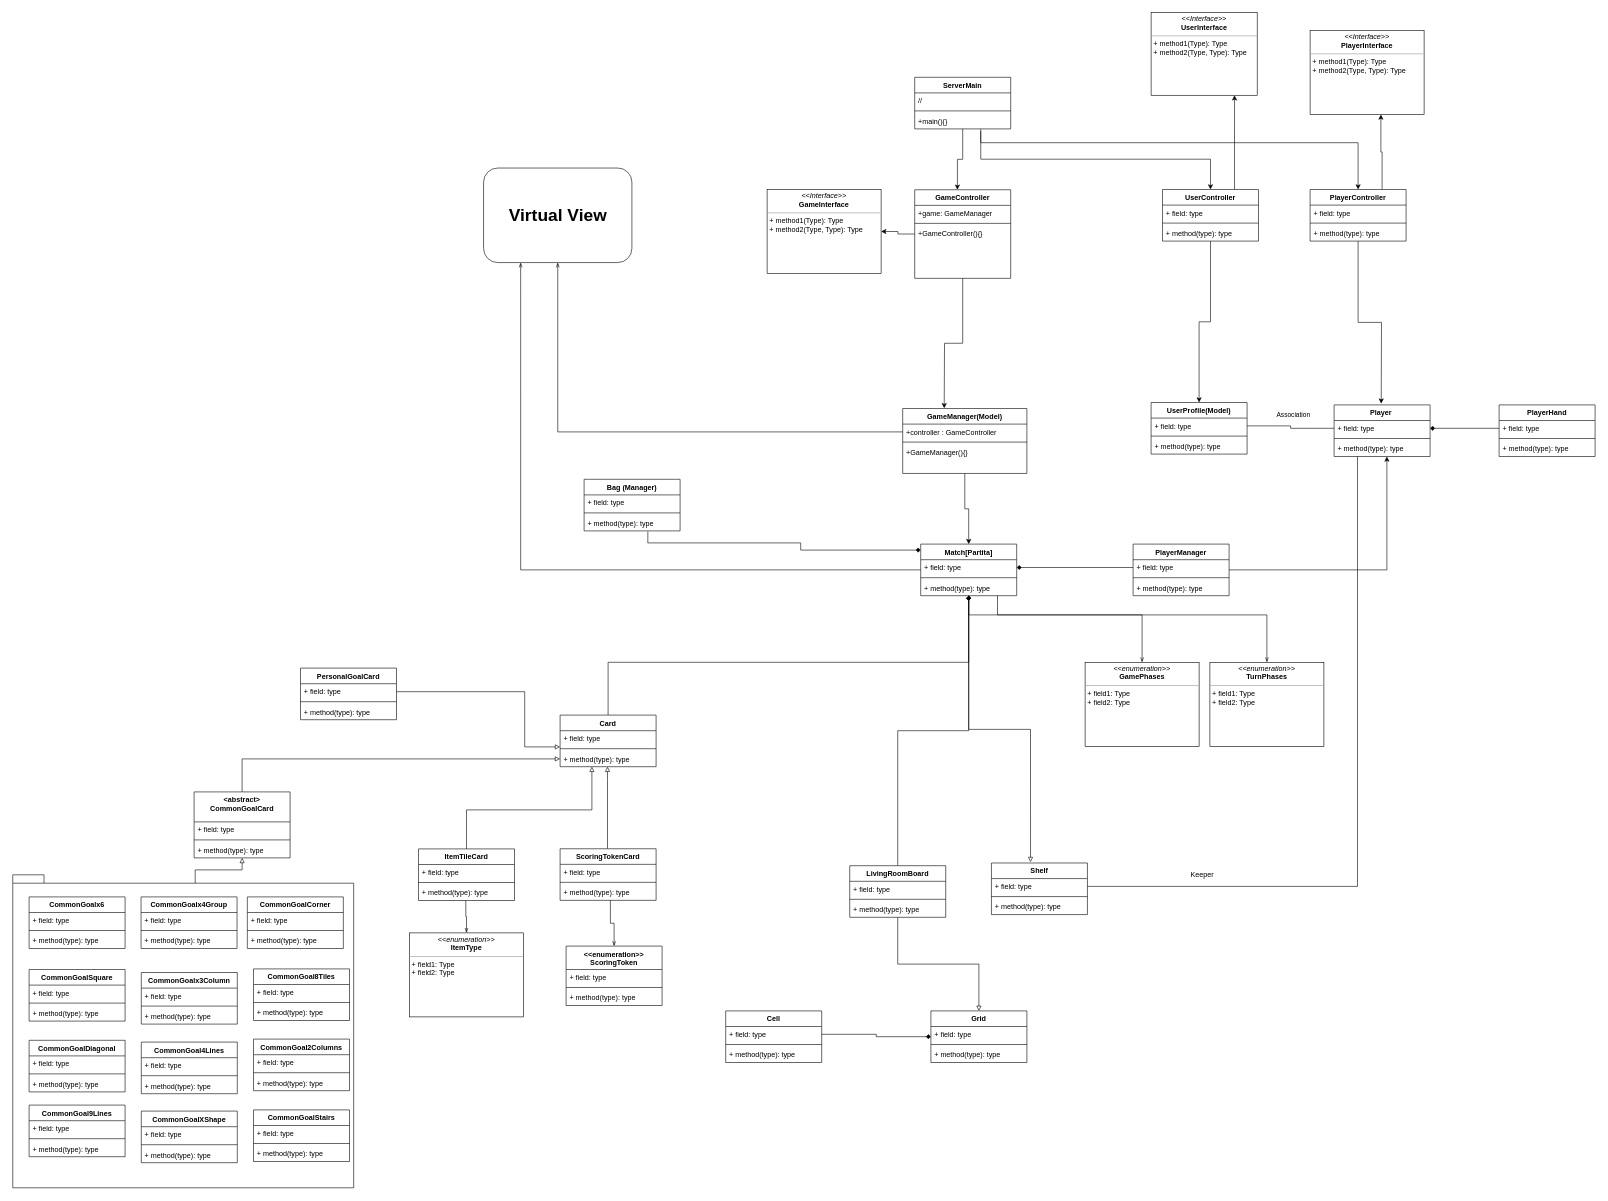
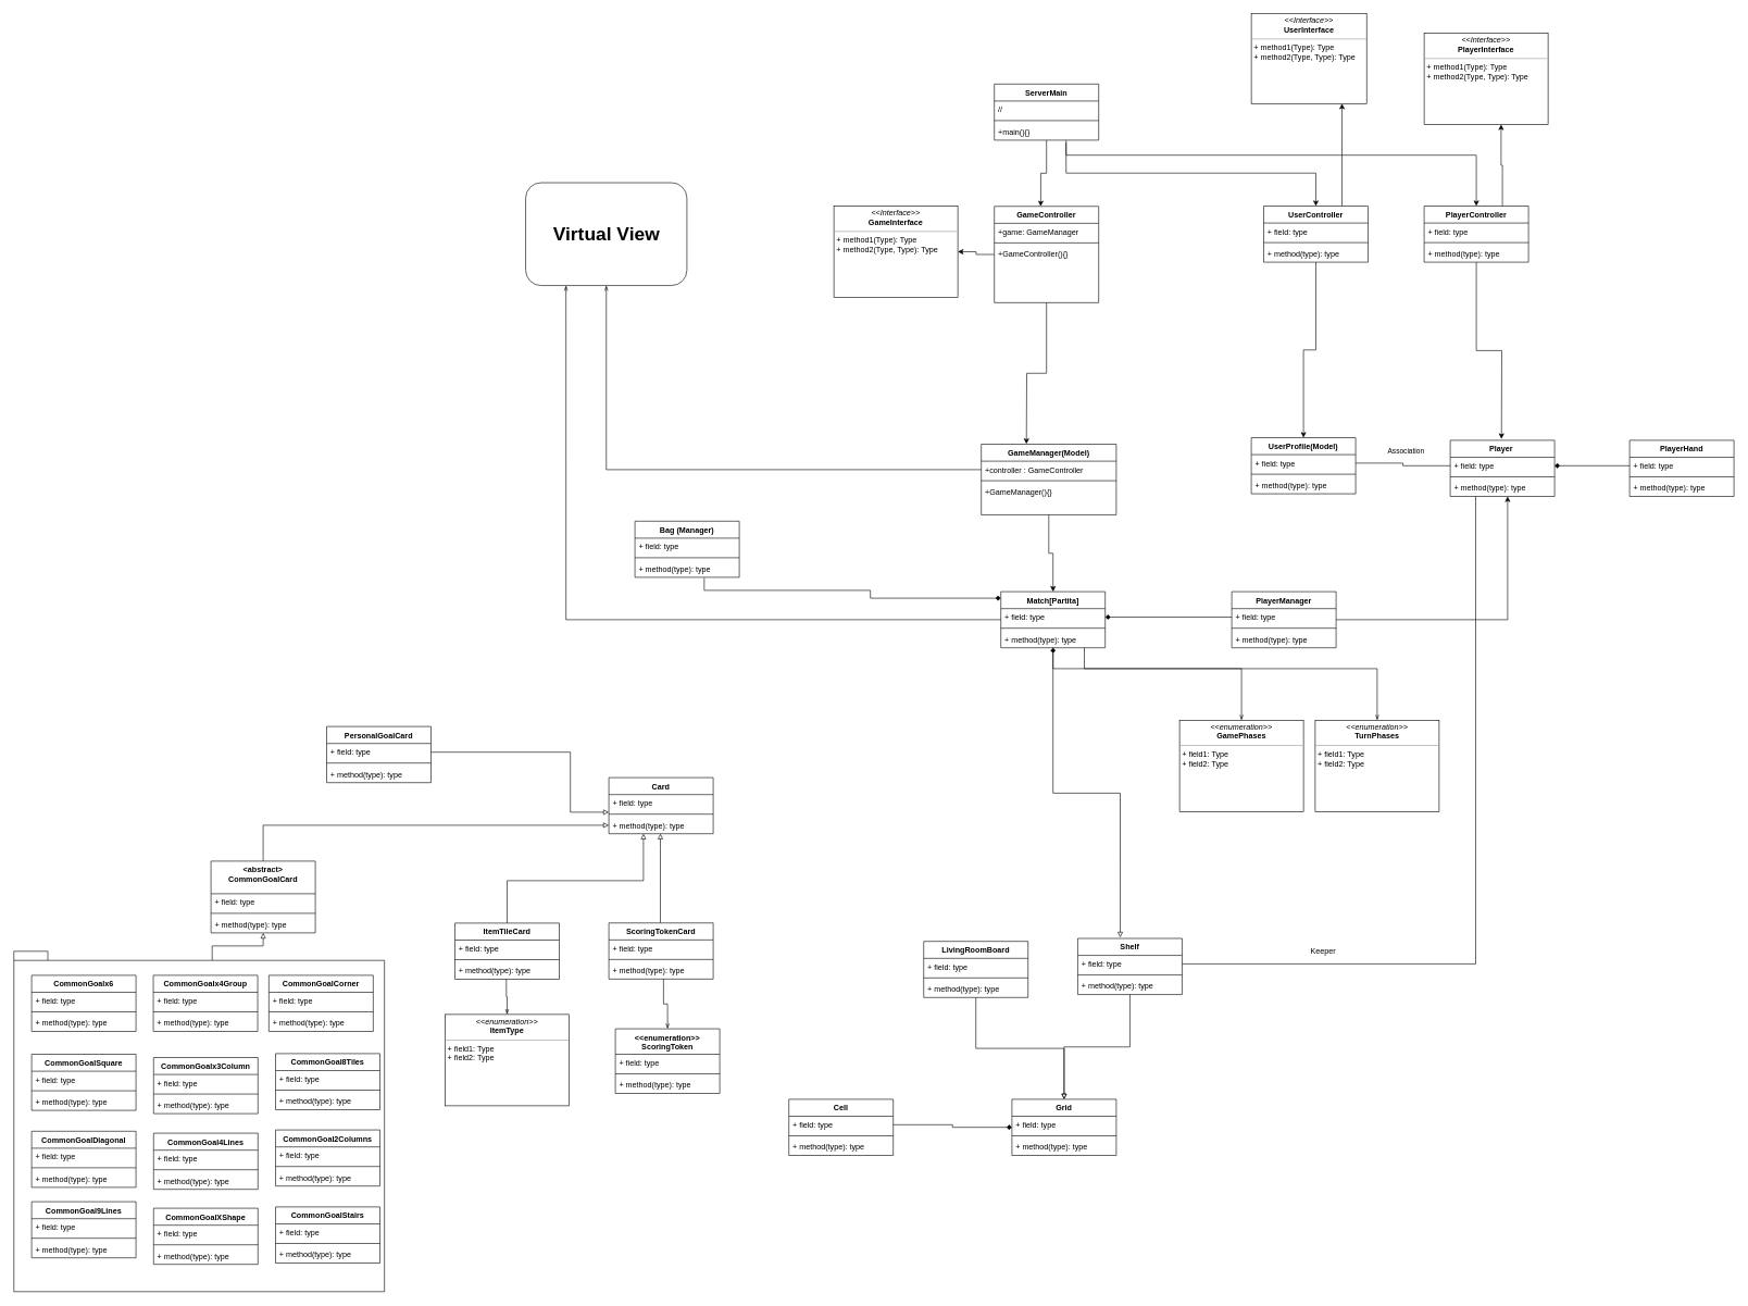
- <mxCell id="21" style="edgeStyle=orthogonalEdgeStyle;rounded=0;orthogonalLoop=1;jettySize=auto;html=1;entryX=0.5;entryY=0;entryDx=0;entryDy=0;startArrow=diamond;startFill=1;endArrow=none;endFill=0;labelBackgroundColor=none;fontColor=default;" edge="1" parent="1" source="25" target="72"><mxGeometry relative="1" as="geometry"><Array as="points"><mxPoint x="1614" y="1103" /><mxPoint x="1013" y="1103" /></Array></mxGeometry></mxCell>
- <mxCell id="20" style="edgeStyle=orthogonalEdgeStyle;rounded=0;orthogonalLoop=1;jettySize=auto;html=1;entryX=0.5;entryY=0;entryDx=0;entryDy=0;startArrow=diamond;startFill=1;endArrow=none;endFill=0;labelBackgroundColor=none;fontColor=default;" edge="1" parent="1" source="25" target="63"><mxGeometry relative="1" as="geometry" /></mxCell>
- <mxCell id="77" value="Keeper" style="text;html=1;align=center;verticalAlign=middle;resizable=0;points=[];autosize=1;strokeColor=none;fillColor=none;labelBackgroundColor=none;" vertex="1" parent="1"><mxGeometry x="1973" y="1442" width="59.055" height="29.527" as="geometry" /></mxCell>
+ <mxCell id="77" value="Keeper" style="text;html=1;align=center;verticalAlign=middle;resizable=0;points=[];autosize=1;strokeColor=none;fillColor=none;labelBackgroundColor=none;" vertex="1" parent="1"><mxGeometry x="1998" y="1442" width="59.055" height="29.527" as="geometry" /></mxCell>
+ <mxCell id="67" style="edgeStyle=orthogonalEdgeStyle;rounded=0;orthogonalLoop=1;jettySize=auto;html=1;entryX=0.5;entryY=0;entryDx=0;entryDy=0;startArrow=none;startFill=0;endArrow=block;endFill=0;labelBackgroundColor=none;fontColor=default;" edge="1" parent="1" source="68" target="83"><mxGeometry relative="1" as="geometry" /></mxCell>
